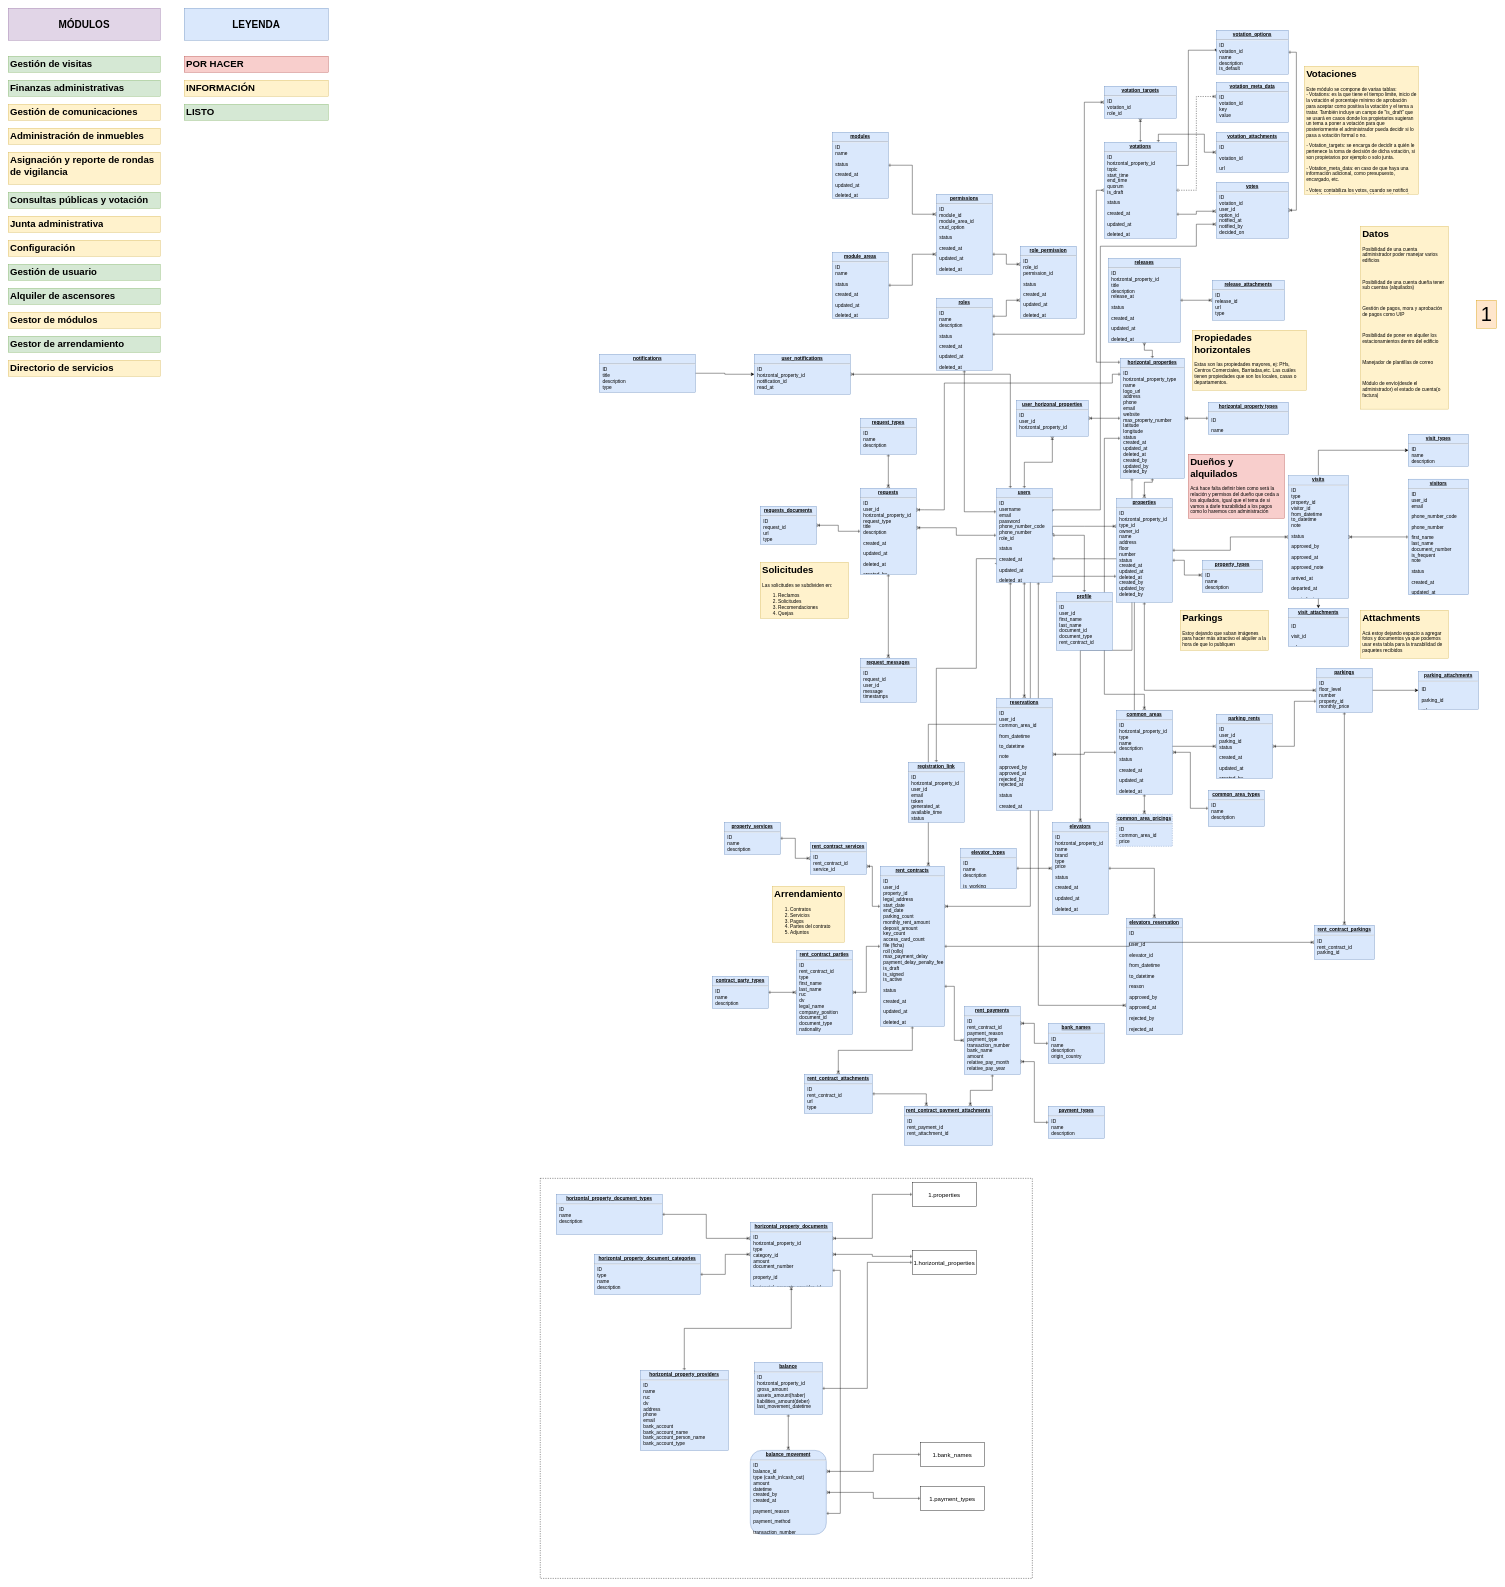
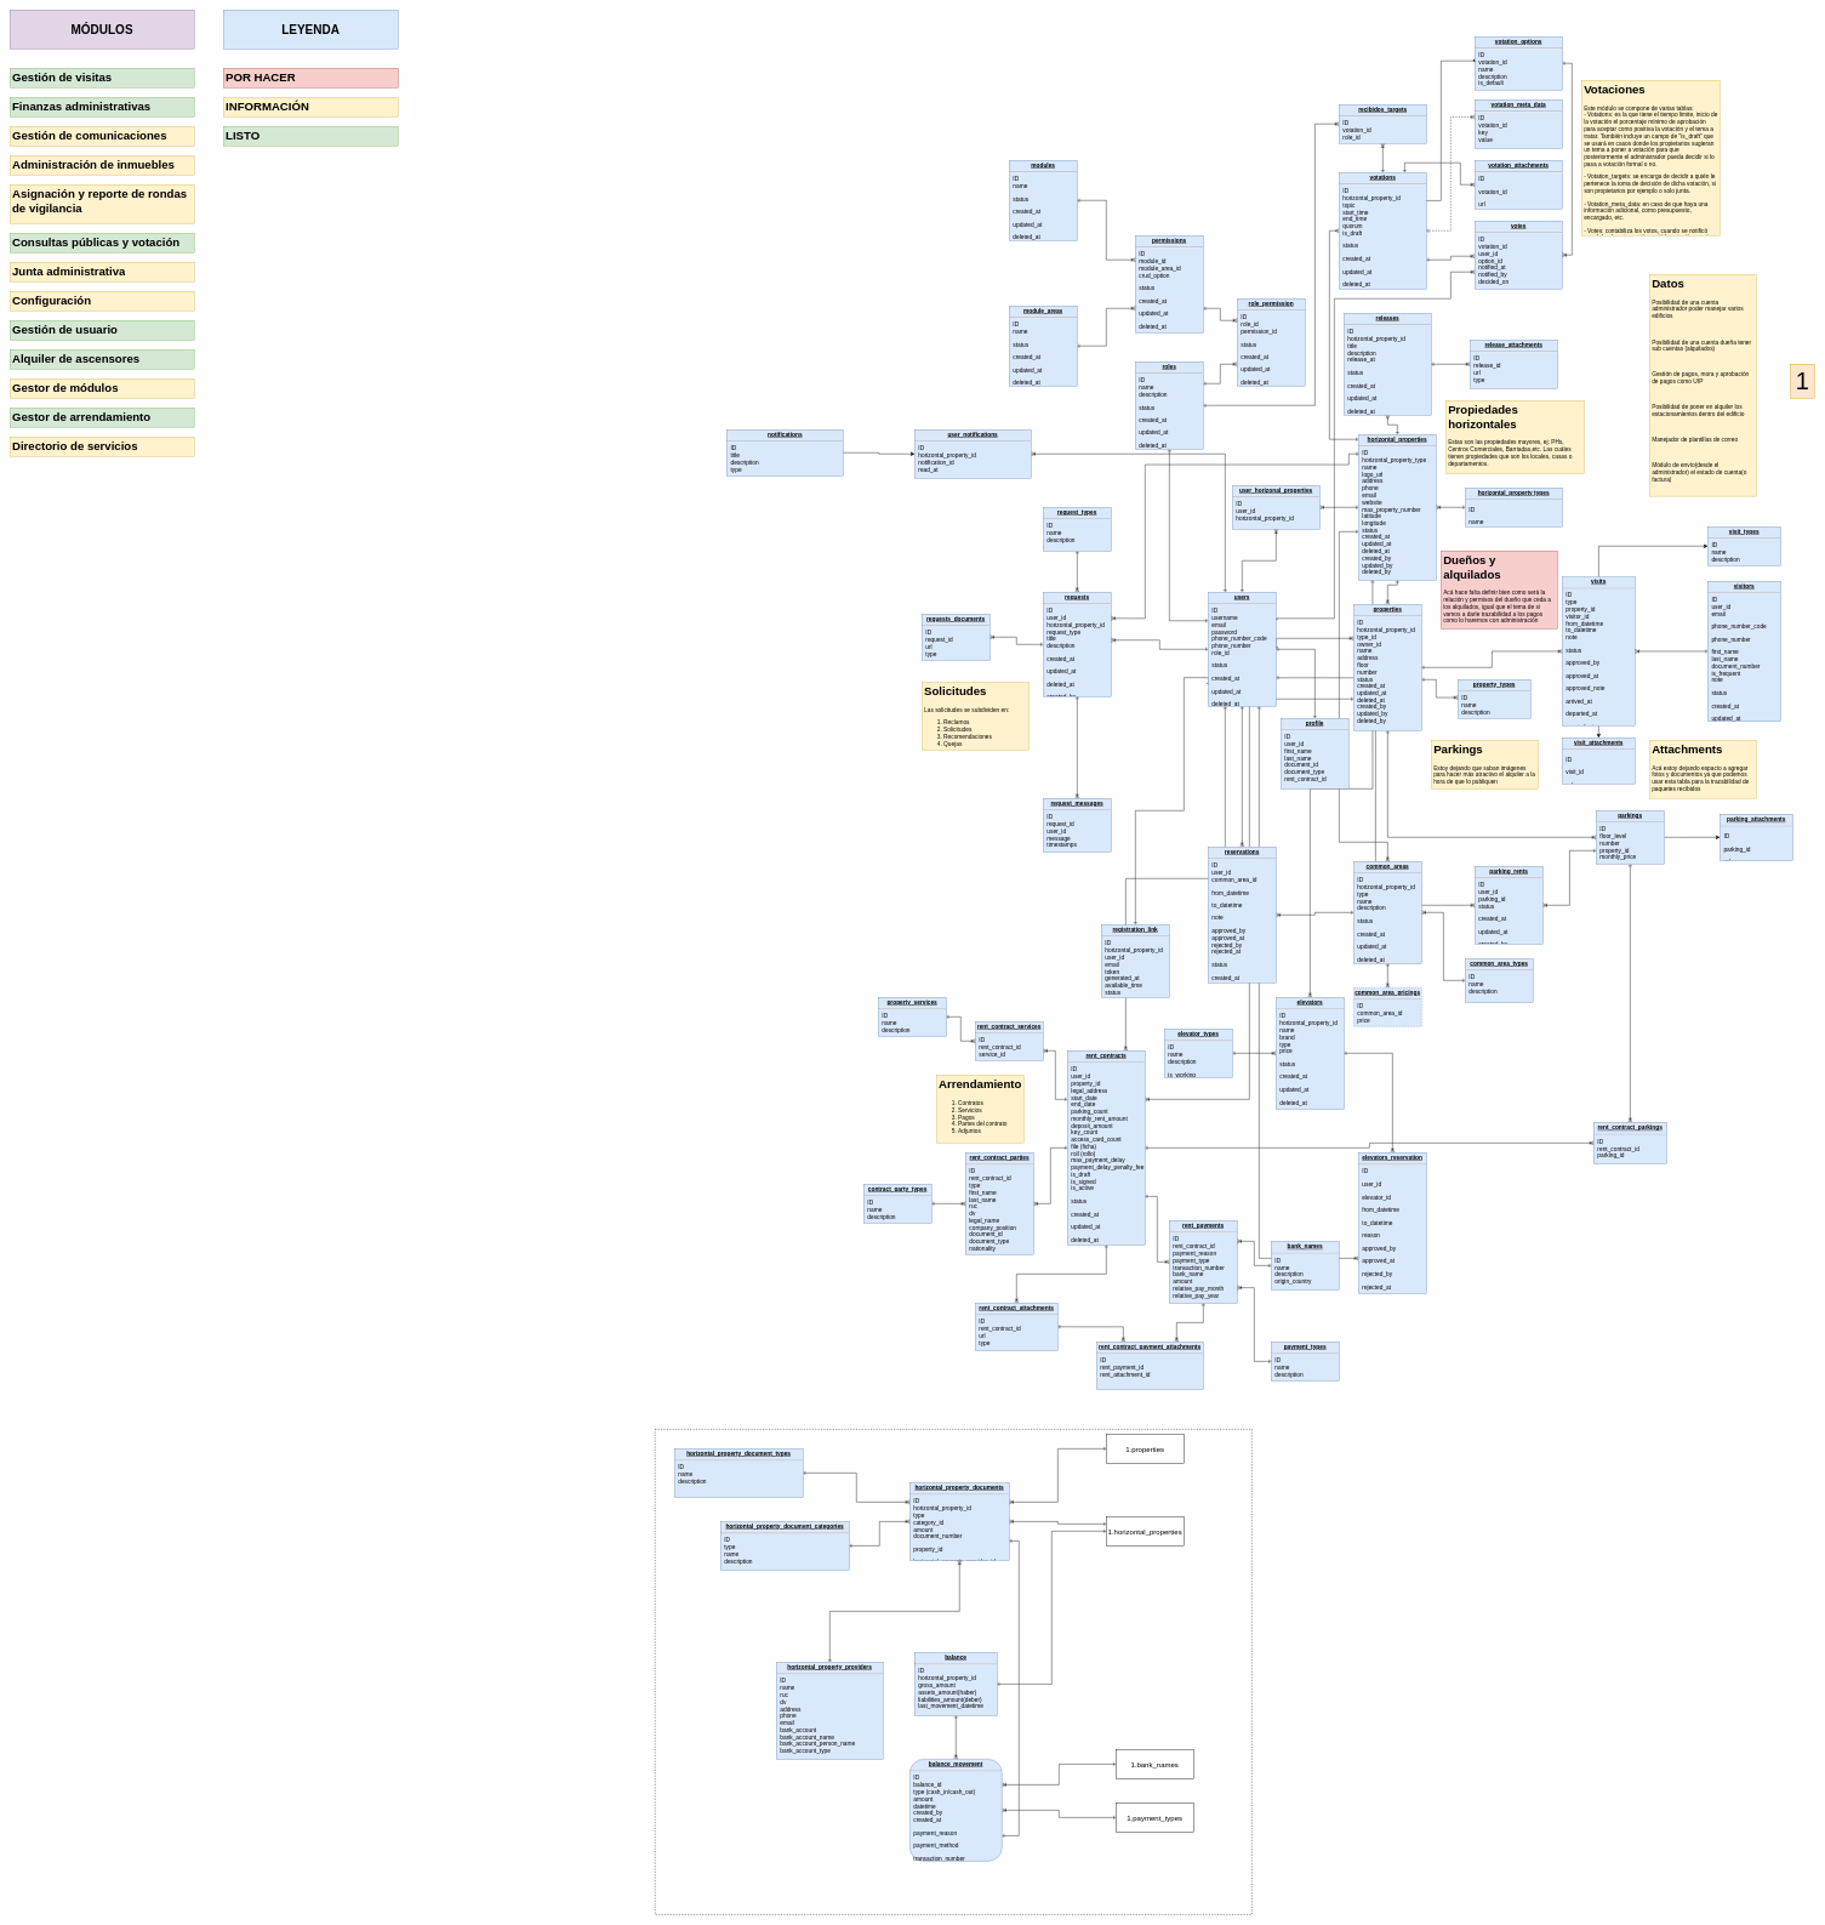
- <mxCell id="106" value="&lt;p style=&quot;margin: 0px ; margin-top: 4px ; text-align: center ; text-decoration: underline&quot;&gt;&lt;b&gt;votation_targets&lt;/b&gt;&lt;/p&gt;&lt;hr&gt;&lt;p style=&quot;margin: 0px ; margin-left: 8px&quot;&gt;ID&lt;/p&gt;&lt;p style=&quot;margin: 0px ; margin-left: 8px&quot;&gt;votation_id&lt;/p&gt;&lt;p style=&quot;margin: 0px ; margin-left: 8px&quot;&gt;role_id&lt;/p&gt;" style="verticalAlign=top;align=left;overflow=fill;fontSize=12;fontFamily=Helvetica;html=1;rounded=0;shadow=0;comic=0;labelBackgroundColor=none;strokeWidth=1;fillColor=#dae8fc;strokeColor=#6c8ebf;" parent="1" vertex="1"><mxGeometry x="2760" y="215" width="180" height="80" as="geometry" /></mxCell>
+ <mxCell id="106" value="&lt;p style=&quot;margin: 0px ; margin-top: 4px ; text-align: center ; text-decoration: underline&quot;&gt;&lt;b&gt;recibidos_targets&lt;/b&gt;&lt;/p&gt;&lt;hr&gt;&lt;p style=&quot;margin: 0px ; margin-left: 8px&quot;&gt;ID&lt;/p&gt;&lt;p style=&quot;margin: 0px ; margin-left: 8px&quot;&gt;votation_id&lt;/p&gt;&lt;p style=&quot;margin: 0px ; margin-left: 8px&quot;&gt;role_id&lt;/p&gt;" style="verticalAlign=top;align=left;overflow=fill;fontSize=12;fontFamily=Helvetica;html=1;rounded=0;shadow=0;comic=0;labelBackgroundColor=none;strokeWidth=1;fillColor=#dae8fc;strokeColor=#6c8ebf;" parent="1" vertex="1"><mxGeometry x="2760" y="215" width="180" height="80" as="geometry" /></mxCell>
- <mxCell id="125" value="&lt;p style=&quot;margin: 0px ; margin-top: 4px ; text-align: center ; text-decoration: underline&quot;&gt;&lt;b&gt;rent_contract_services&lt;/b&gt;&lt;/p&gt;&lt;hr&gt;&lt;p style=&quot;margin: 0px ; margin-left: 8px&quot;&gt;ID&lt;/p&gt;&lt;p style=&quot;margin: 0px ; margin-left: 8px&quot;&gt;rent_contract_id&lt;/p&gt;&lt;p style=&quot;margin: 0px ; margin-left: 8px&quot;&gt;service_id&lt;/p&gt;" style="verticalAlign=top;align=left;overflow=fill;fontSize=12;fontFamily=Helvetica;html=1;rounded=0;shadow=0;comic=0;labelBackgroundColor=none;strokeWidth=1;fillColor=#dae8fc;strokeColor=#6c8ebf;" parent="1" vertex="1"><mxGeometry x="2025" y="2105" width="140" height="80" as="geometry" /></mxCell>
+ <mxCell id="125" value="&lt;p style=&quot;margin: 0px ; margin-top: 4px ; text-align: center ; text-decoration: underline&quot;&gt;&lt;b&gt;rent_contract_services&lt;/b&gt;&lt;/p&gt;&lt;hr&gt;&lt;p style=&quot;margin: 0px ; margin-left: 8px&quot;&gt;ID&lt;/p&gt;&lt;p style=&quot;margin: 0px ; margin-left: 8px&quot;&gt;rent_contract_id&lt;/p&gt;&lt;p style=&quot;margin: 0px ; margin-left: 8px&quot;&gt;service_id&lt;/p&gt;" style="verticalAlign=top;align=left;overflow=fill;fontSize=12;fontFamily=Helvetica;html=1;rounded=0;shadow=0;comic=0;labelBackgroundColor=none;strokeWidth=1;fillColor=#dae8fc;strokeColor=#6c8ebf;" parent="1" vertex="1"><mxGeometry x="2010" y="2105" width="140" height="80" as="geometry" /></mxCell>
- <mxCell id="98" value="&lt;p style=&quot;margin: 0px ; margin-top: 4px ; text-align: center ; text-decoration: underline&quot;&gt;&lt;b&gt;elevators_reservation&lt;/b&gt;&lt;/p&gt;&lt;hr&gt;&lt;p style=&quot;margin: 0px ; margin-left: 8px&quot;&gt;ID&lt;/p&gt;&lt;p style=&quot;margin-left: 8px;&quot;&gt;user_id&lt;/p&gt;&lt;p style=&quot;margin-left: 8px;&quot;&gt;elevator_id&lt;/p&gt;&lt;p style=&quot;margin-left: 8px; border-color: var(--border-color);&quot;&gt;from_datetime&lt;/p&gt;&lt;p style=&quot;margin-left: 8px; border-color: var(--border-color);&quot;&gt;to_datetime&lt;/p&gt;&lt;p style=&quot;margin-left: 8px; border-color: var(--border-color);&quot;&gt;reason&lt;/p&gt;&lt;p style=&quot;margin-left: 8px;&quot;&gt;approved_by&lt;/p&gt;&lt;p style=&quot;margin-left: 8px;&quot;&gt;approved_at&lt;/p&gt;&lt;p style=&quot;margin-left: 8px;&quot;&gt;rejected_by&lt;/p&gt;&lt;p style=&quot;margin-left: 8px;&quot;&gt;rejected_at&lt;/p&gt;&lt;p style=&quot;margin-left: 8px;&quot;&gt;rejection_reason&lt;/p&gt;&lt;p style=&quot;margin-left: 8px; border-color: var(--border-color);&quot;&gt;status&lt;/p&gt;&lt;p style=&quot;margin-left: 8px; border-color: var(--border-color);&quot;&gt;created_at&lt;/p&gt;&lt;p style=&quot;margin-left: 8px; border-color: var(--border-color);&quot;&gt;updated_at&lt;/p&gt;&lt;p style=&quot;margin-left: 8px; border-color: var(--border-color);&quot;&gt;deleted_at&lt;/p&gt;&lt;p style=&quot;margin-left: 8px; border-color: var(--border-color);&quot;&gt;created_by&lt;/p&gt;&lt;p style=&quot;margin-left: 8px; border-color: var(--border-color);&quot;&gt;updated_by&lt;/p&gt;&lt;p style=&quot;margin-left: 8px; border-color: var(--border-color);&quot;&gt;deleted_by&lt;/p&gt;" style="verticalAlign=top;align=left;overflow=fill;fontSize=12;fontFamily=Helvetica;html=1;rounded=0;shadow=0;comic=0;labelBackgroundColor=none;strokeWidth=1;fillColor=#dae8fc;strokeColor=#6c8ebf;" parent="1" vertex="1"><mxGeometry x="2815" y="2295" width="140" height="290" as="geometry" /></mxCell>
+ <mxCell id="98" value="&lt;p style=&quot;margin: 0px ; margin-top: 4px ; text-align: center ; text-decoration: underline&quot;&gt;&lt;b&gt;elevators_reservation&lt;/b&gt;&lt;/p&gt;&lt;hr&gt;&lt;p style=&quot;margin: 0px ; margin-left: 8px&quot;&gt;ID&lt;/p&gt;&lt;p style=&quot;margin-left: 8px;&quot;&gt;user_id&lt;/p&gt;&lt;p style=&quot;margin-left: 8px;&quot;&gt;elevator_id&lt;/p&gt;&lt;p style=&quot;margin-left: 8px; border-color: var(--border-color);&quot;&gt;from_datetime&lt;/p&gt;&lt;p style=&quot;margin-left: 8px; border-color: var(--border-color);&quot;&gt;to_datetime&lt;/p&gt;&lt;p style=&quot;margin-left: 8px; border-color: var(--border-color);&quot;&gt;reason&lt;/p&gt;&lt;p style=&quot;margin-left: 8px;&quot;&gt;approved_by&lt;/p&gt;&lt;p style=&quot;margin-left: 8px;&quot;&gt;approved_at&lt;/p&gt;&lt;p style=&quot;margin-left: 8px;&quot;&gt;rejected_by&lt;/p&gt;&lt;p style=&quot;margin-left: 8px;&quot;&gt;rejected_at&lt;/p&gt;&lt;p style=&quot;margin-left: 8px;&quot;&gt;rejection_reason&lt;/p&gt;&lt;p style=&quot;margin-left: 8px; border-color: var(--border-color);&quot;&gt;status&lt;/p&gt;&lt;p style=&quot;margin-left: 8px; border-color: var(--border-color);&quot;&gt;created_at&lt;/p&gt;&lt;p style=&quot;margin-left: 8px; border-color: var(--border-color);&quot;&gt;updated_at&lt;/p&gt;&lt;p style=&quot;margin-left: 8px; border-color: var(--border-color);&quot;&gt;deleted_at&lt;/p&gt;&lt;p style=&quot;margin-left: 8px; border-color: var(--border-color);&quot;&gt;created_by&lt;/p&gt;&lt;p style=&quot;margin-left: 8px; border-color: var(--border-color);&quot;&gt;updated_by&lt;/p&gt;&lt;p style=&quot;margin-left: 8px; border-color: var(--border-color);&quot;&gt;deleted_by&lt;/p&gt;" style="verticalAlign=top;align=left;overflow=fill;fontSize=12;fontFamily=Helvetica;html=1;rounded=0;shadow=0;comic=0;labelBackgroundColor=none;strokeWidth=1;fillColor=#dae8fc;strokeColor=#6c8ebf;" parent="1" vertex="1"><mxGeometry x="2800" y="2375" width="140" height="290" as="geometry" /></mxCell>
